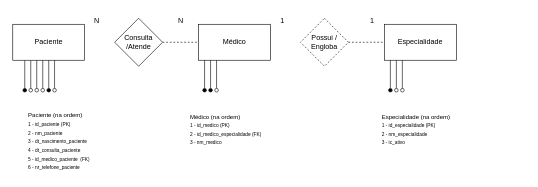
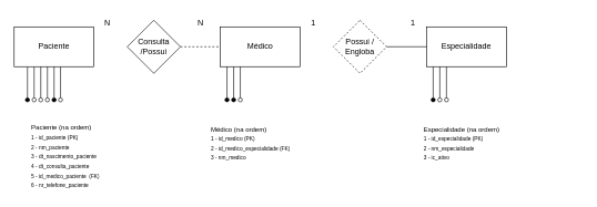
- <mxCell id="8" value="Consulta /Atende" style="rhombus;whiteSpace=wrap;html=1;" vertex="1" parent="1"><mxGeometry x="190" y="30" width="80" height="80" as="geometry" /></mxCell>
+ <mxCell id="8" value="Consulta /Possui" style="rhombus;whiteSpace=wrap;html=1;" vertex="1" parent="1"><mxGeometry x="190" y="30" width="80" height="80" as="geometry" /></mxCell>
- <mxCell id="9" style="edgeStyle=orthogonalEdgeStyle;rounded=0;orthogonalLoop=1;jettySize=auto;html=1;endArrow=none;endFill=0;dashed=1;" edge="1" parent="1" source="10" target="6"><mxGeometry relative="1" as="geometry" /></mxCell>
+ <mxCell id="9" style="edgeStyle=orthogonalEdgeStyle;rounded=0;orthogonalLoop=1;jettySize=auto;html=1;endArrow=none;endFill=0;" edge="1" parent="1" source="10" target="6"><mxGeometry relative="1" as="geometry" /></mxCell>
